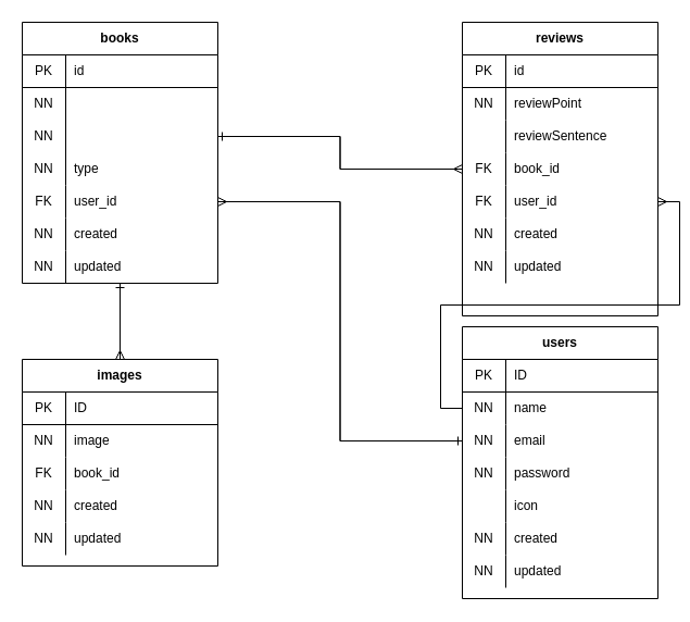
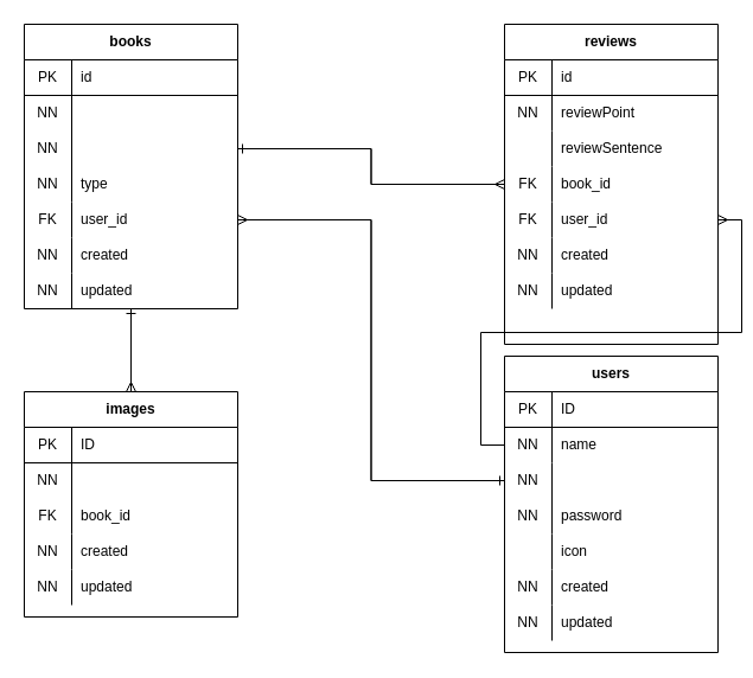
- <mxCell id="74" value="image" style="shape=partialRectangle;html=1;whiteSpace=wrap;connectable=0;fillColor=none;top=0;left=0;bottom=0;right=0;align=left;spacingLeft=6;overflow=hidden;" parent="72" vertex="1"><mxGeometry x="40" width="140" height="30" as="geometry" /></mxCell>
- <mxCell id="11" value="email" style="shape=partialRectangle;html=1;whiteSpace=wrap;connectable=0;fillColor=none;top=0;left=0;bottom=0;right=0;align=left;spacingLeft=6;overflow=hidden;" parent="9" vertex="1"><mxGeometry x="40" width="140" height="30" as="geometry" /></mxCell>
